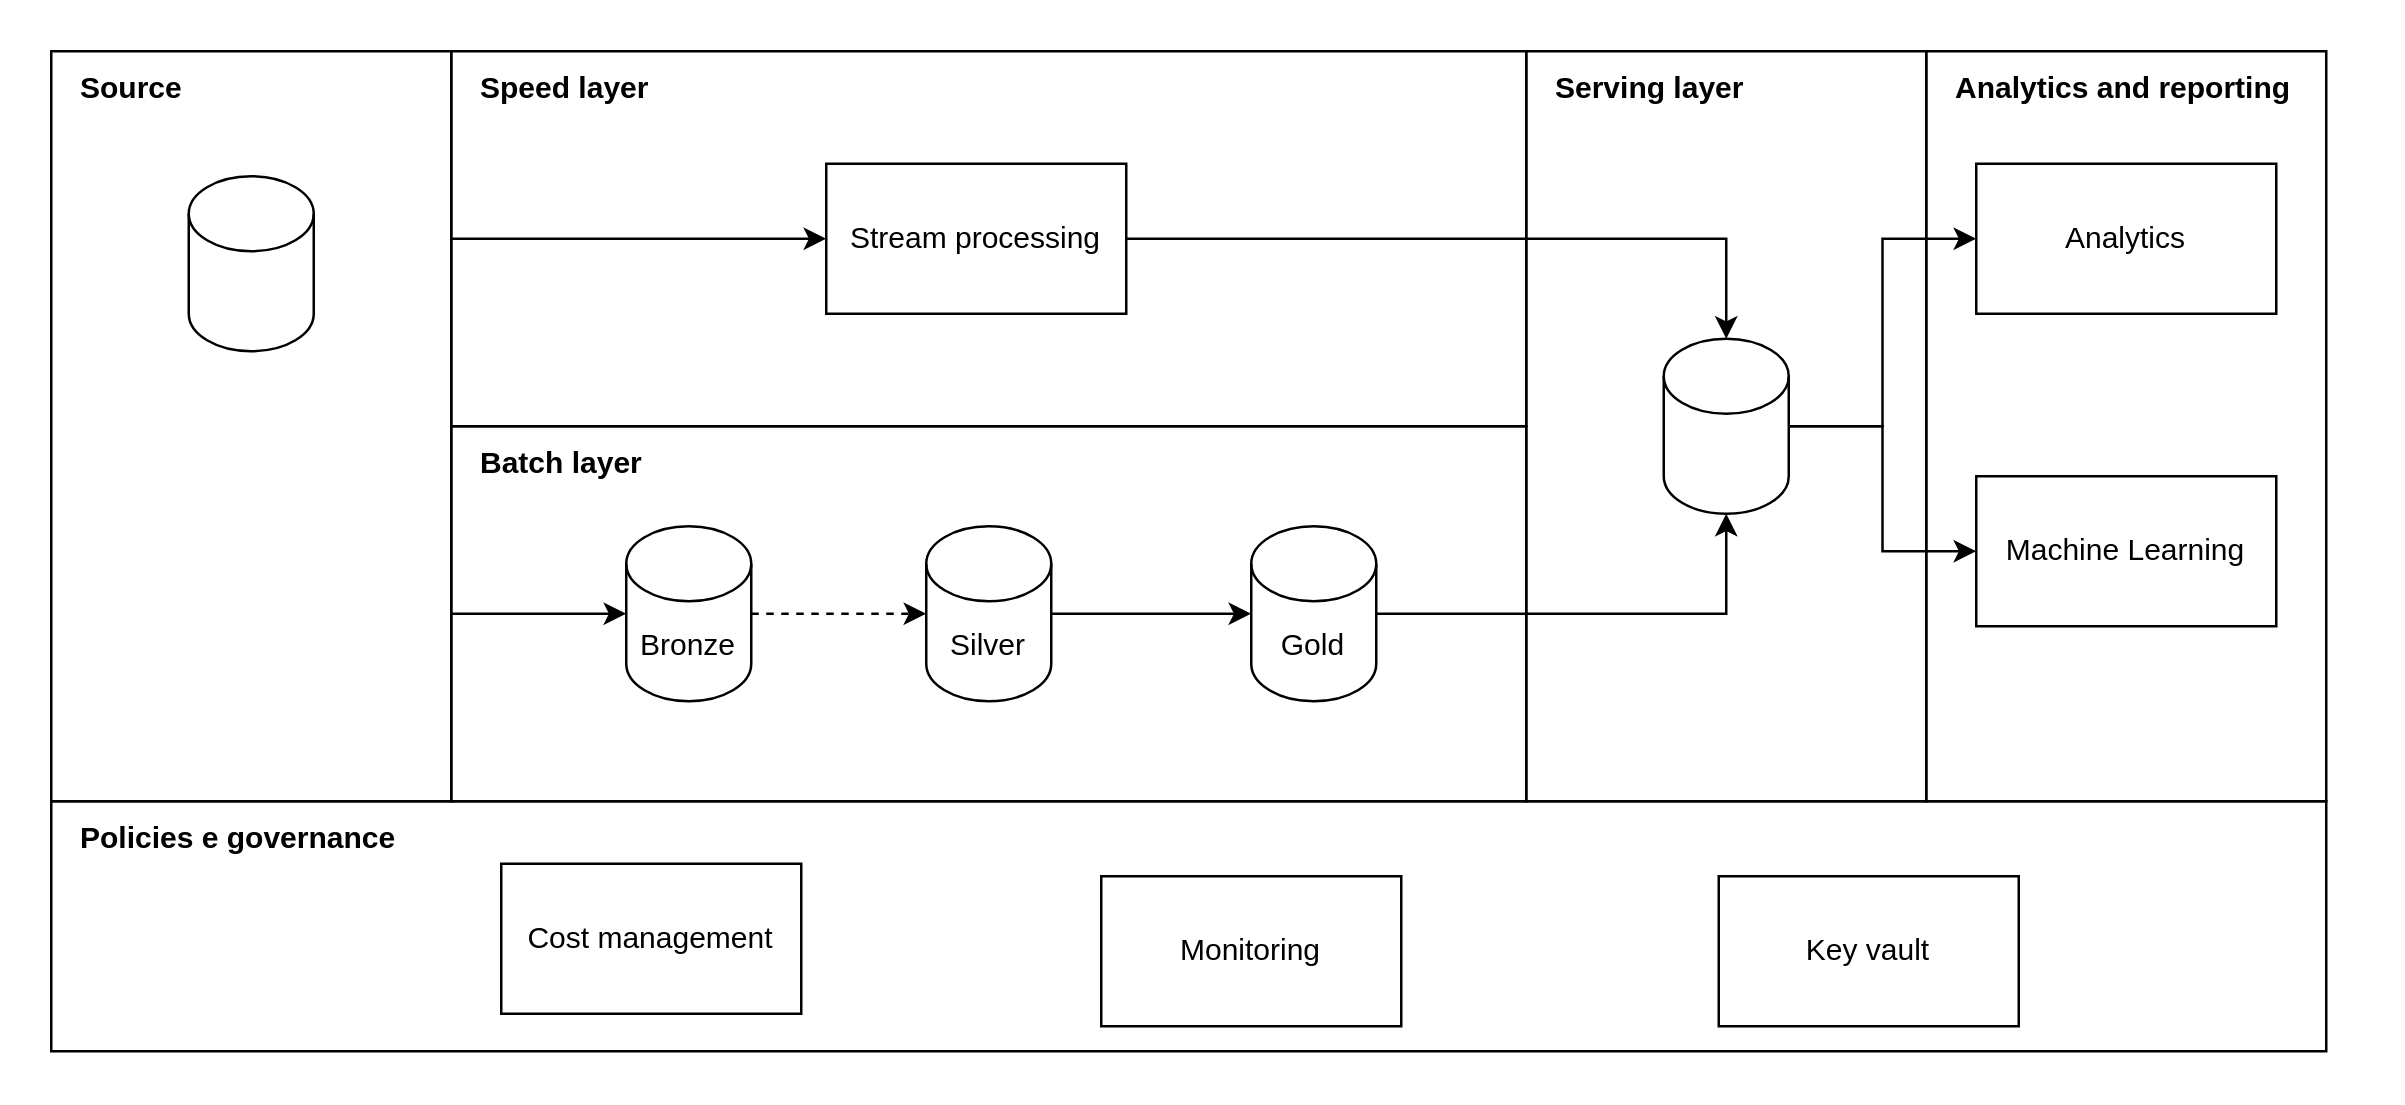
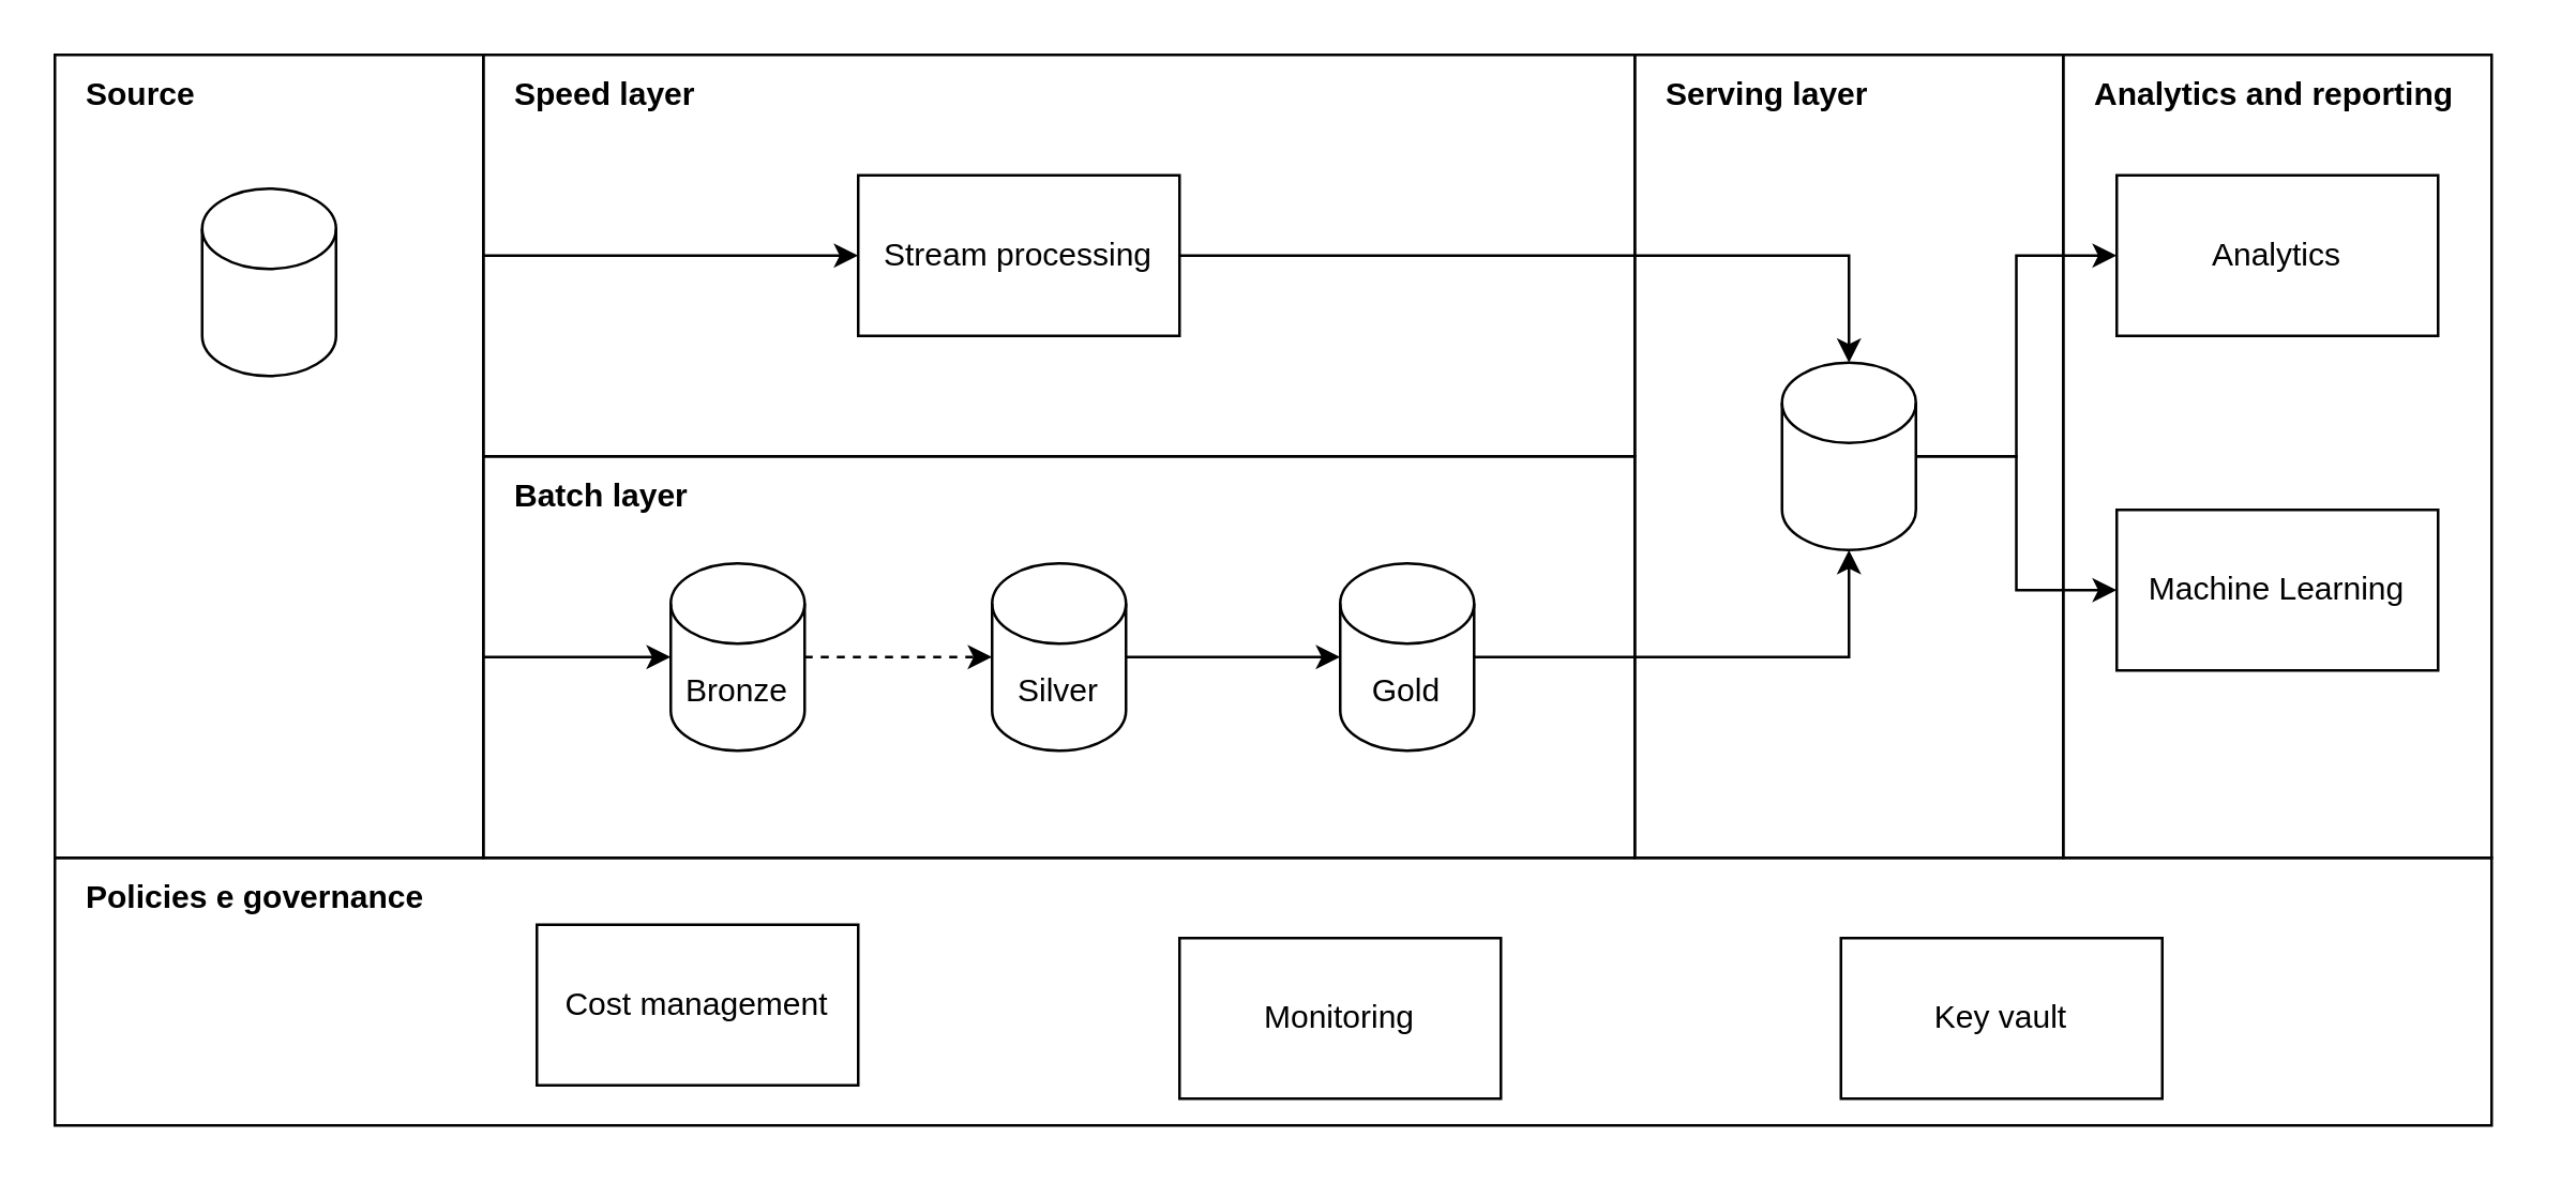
- <mxCell id="17" value="Stream processing" style="rounded=0;whiteSpace=wrap;html=1;fillColor=none;" parent="1" vertex="1"><mxGeometry x="330" y="65" width="120" height="60" as="geometry" /></mxCell>
+ <mxCell id="17" value="Stream processing" style="rounded=0;whiteSpace=wrap;html=1;fillColor=none;" parent="1" vertex="1"><mxGeometry x="320" y="65" width="120" height="60" as="geometry" /></mxCell>
